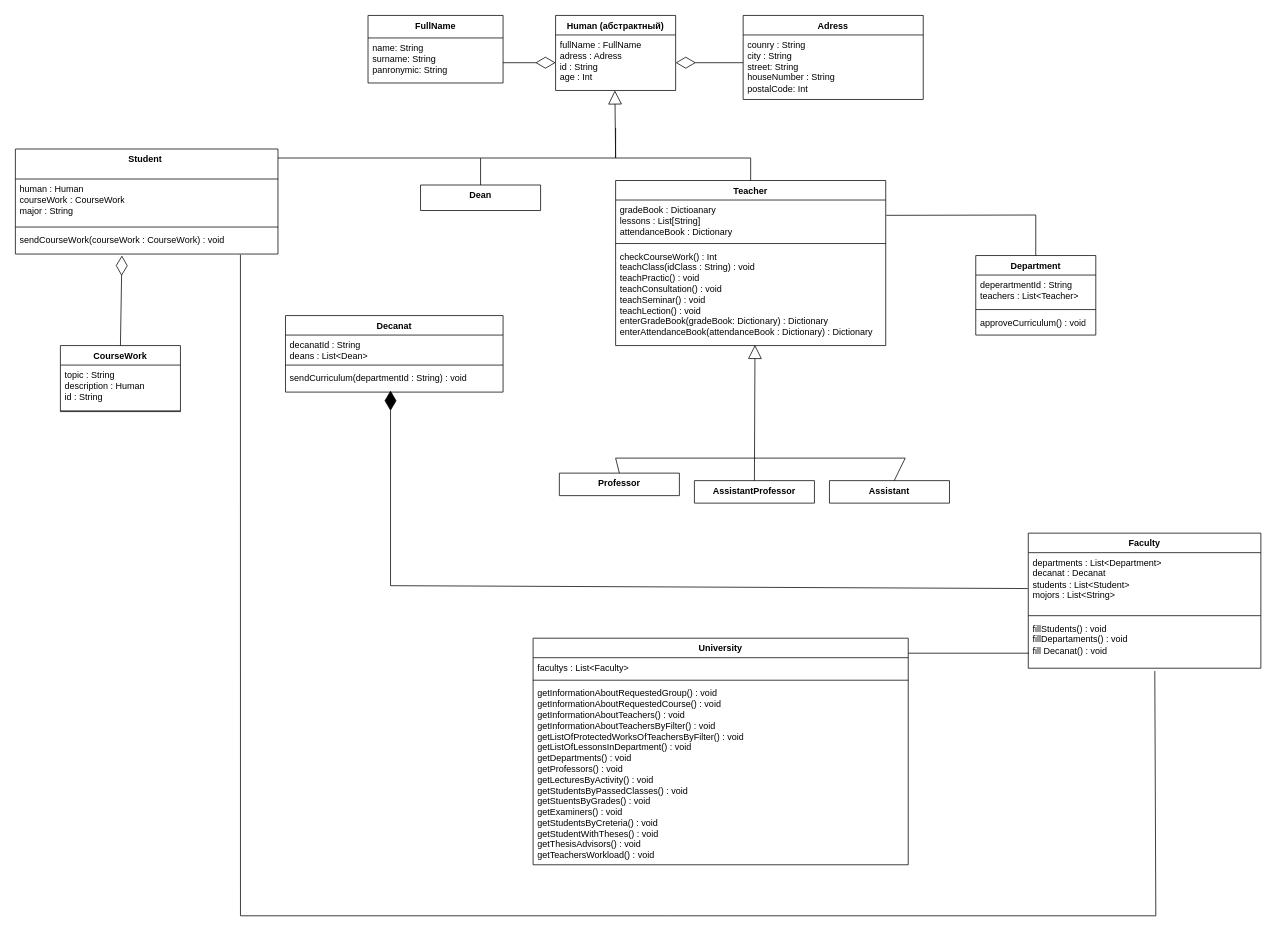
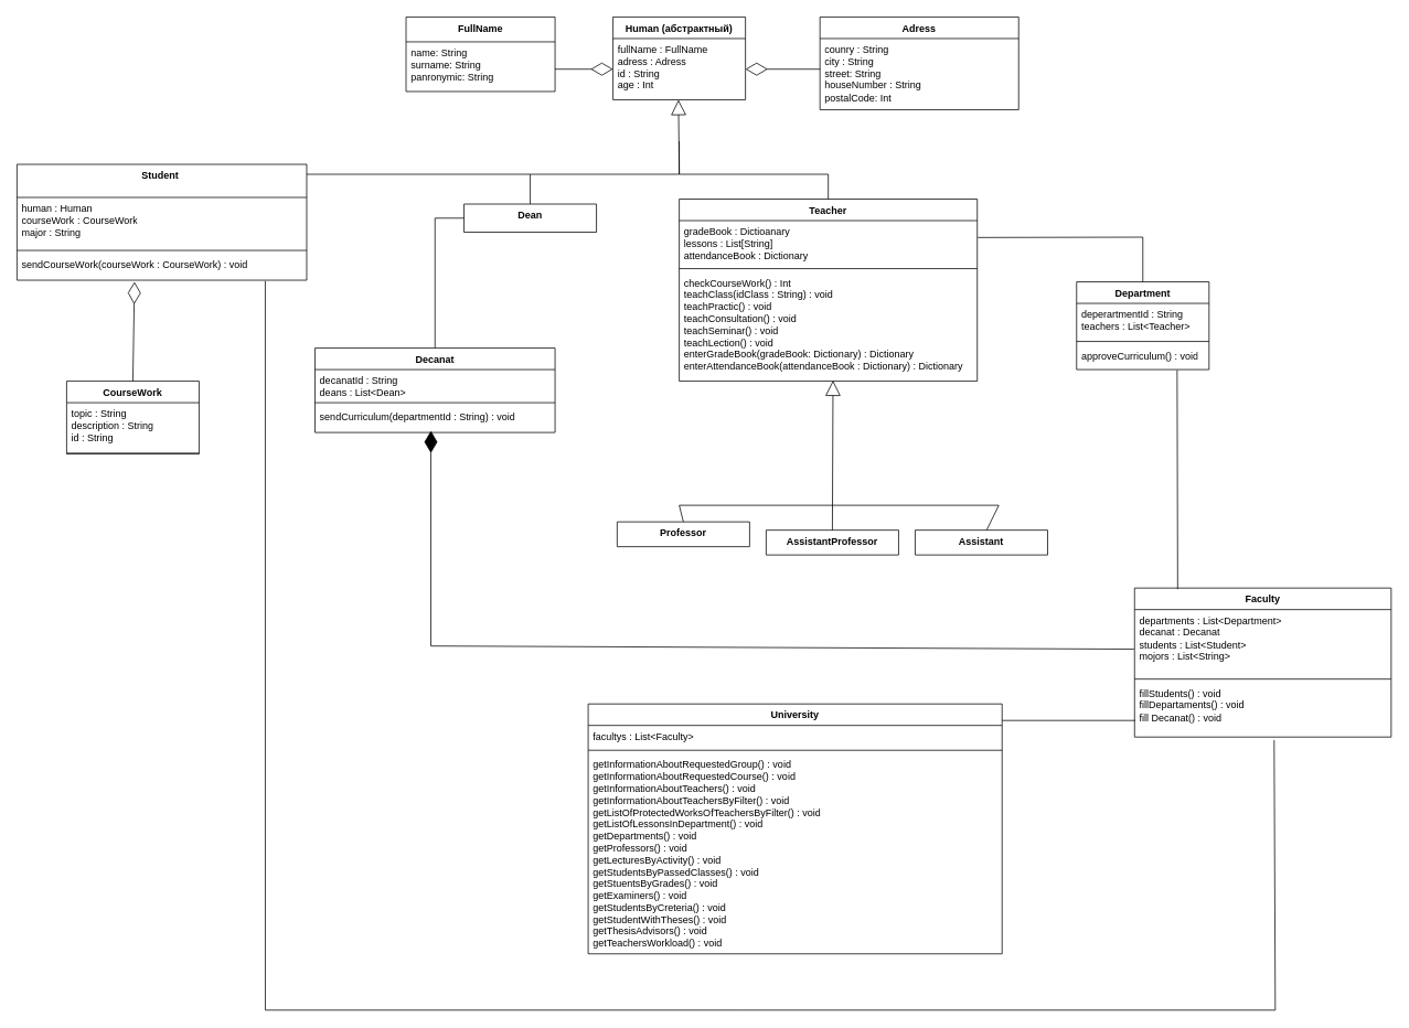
+ <mxCell id="48" value="" style="endArrow=none;html=1;rounded=0;exitX=0.5;exitY=0;exitDx=0;exitDy=0;entryX=0;entryY=0.5;entryDx=0;entryDy=0;" parent="1" source="24" target="32" edge="1"><mxGeometry width="50" height="50" relative="1" as="geometry"><mxPoint x="690" y="430" as="sourcePoint" /><mxPoint x="560" y="294" as="targetPoint" /><Array as="points"><mxPoint x="525" y="263" /></Array></mxGeometry></mxCell>
- <mxCell id="22" value="topic : String&lt;br&gt;description : Human&lt;br&gt;id : String" style="text;strokeColor=none;fillColor=none;align=left;verticalAlign=top;spacingLeft=4;spacingRight=4;overflow=hidden;rotatable=0;points=[[0,0.5],[1,0.5]];portConstraint=eastwest;whiteSpace=wrap;html=1;" parent="21" vertex="1"><mxGeometry y="26" width="160" height="60" as="geometry" /></mxCell>
+ <mxCell id="22" value="topic : String&lt;br&gt;description : String&lt;br&gt;id : String" style="text;strokeColor=none;fillColor=none;align=left;verticalAlign=top;spacingLeft=4;spacingRight=4;overflow=hidden;rotatable=0;points=[[0,0.5],[1,0.5]];portConstraint=eastwest;whiteSpace=wrap;html=1;" parent="21" vertex="1"><mxGeometry y="26" width="160" height="60" as="geometry" /></mxCell>
+ <mxCell id="55" value="" style="endArrow=none;html=1;rounded=0;entryX=0.759;entryY=1.026;entryDx=0;entryDy=0;entryPerimeter=0;exitX=0.168;exitY=0.007;exitDx=0;exitDy=0;exitPerimeter=0;" parent="1" source="33" target="31" edge="1"><mxGeometry width="50" height="50" relative="1" as="geometry"><mxPoint x="1421" y="700" as="sourcePoint" /><mxPoint x="1650" y="590" as="targetPoint" /></mxGeometry></mxCell>
